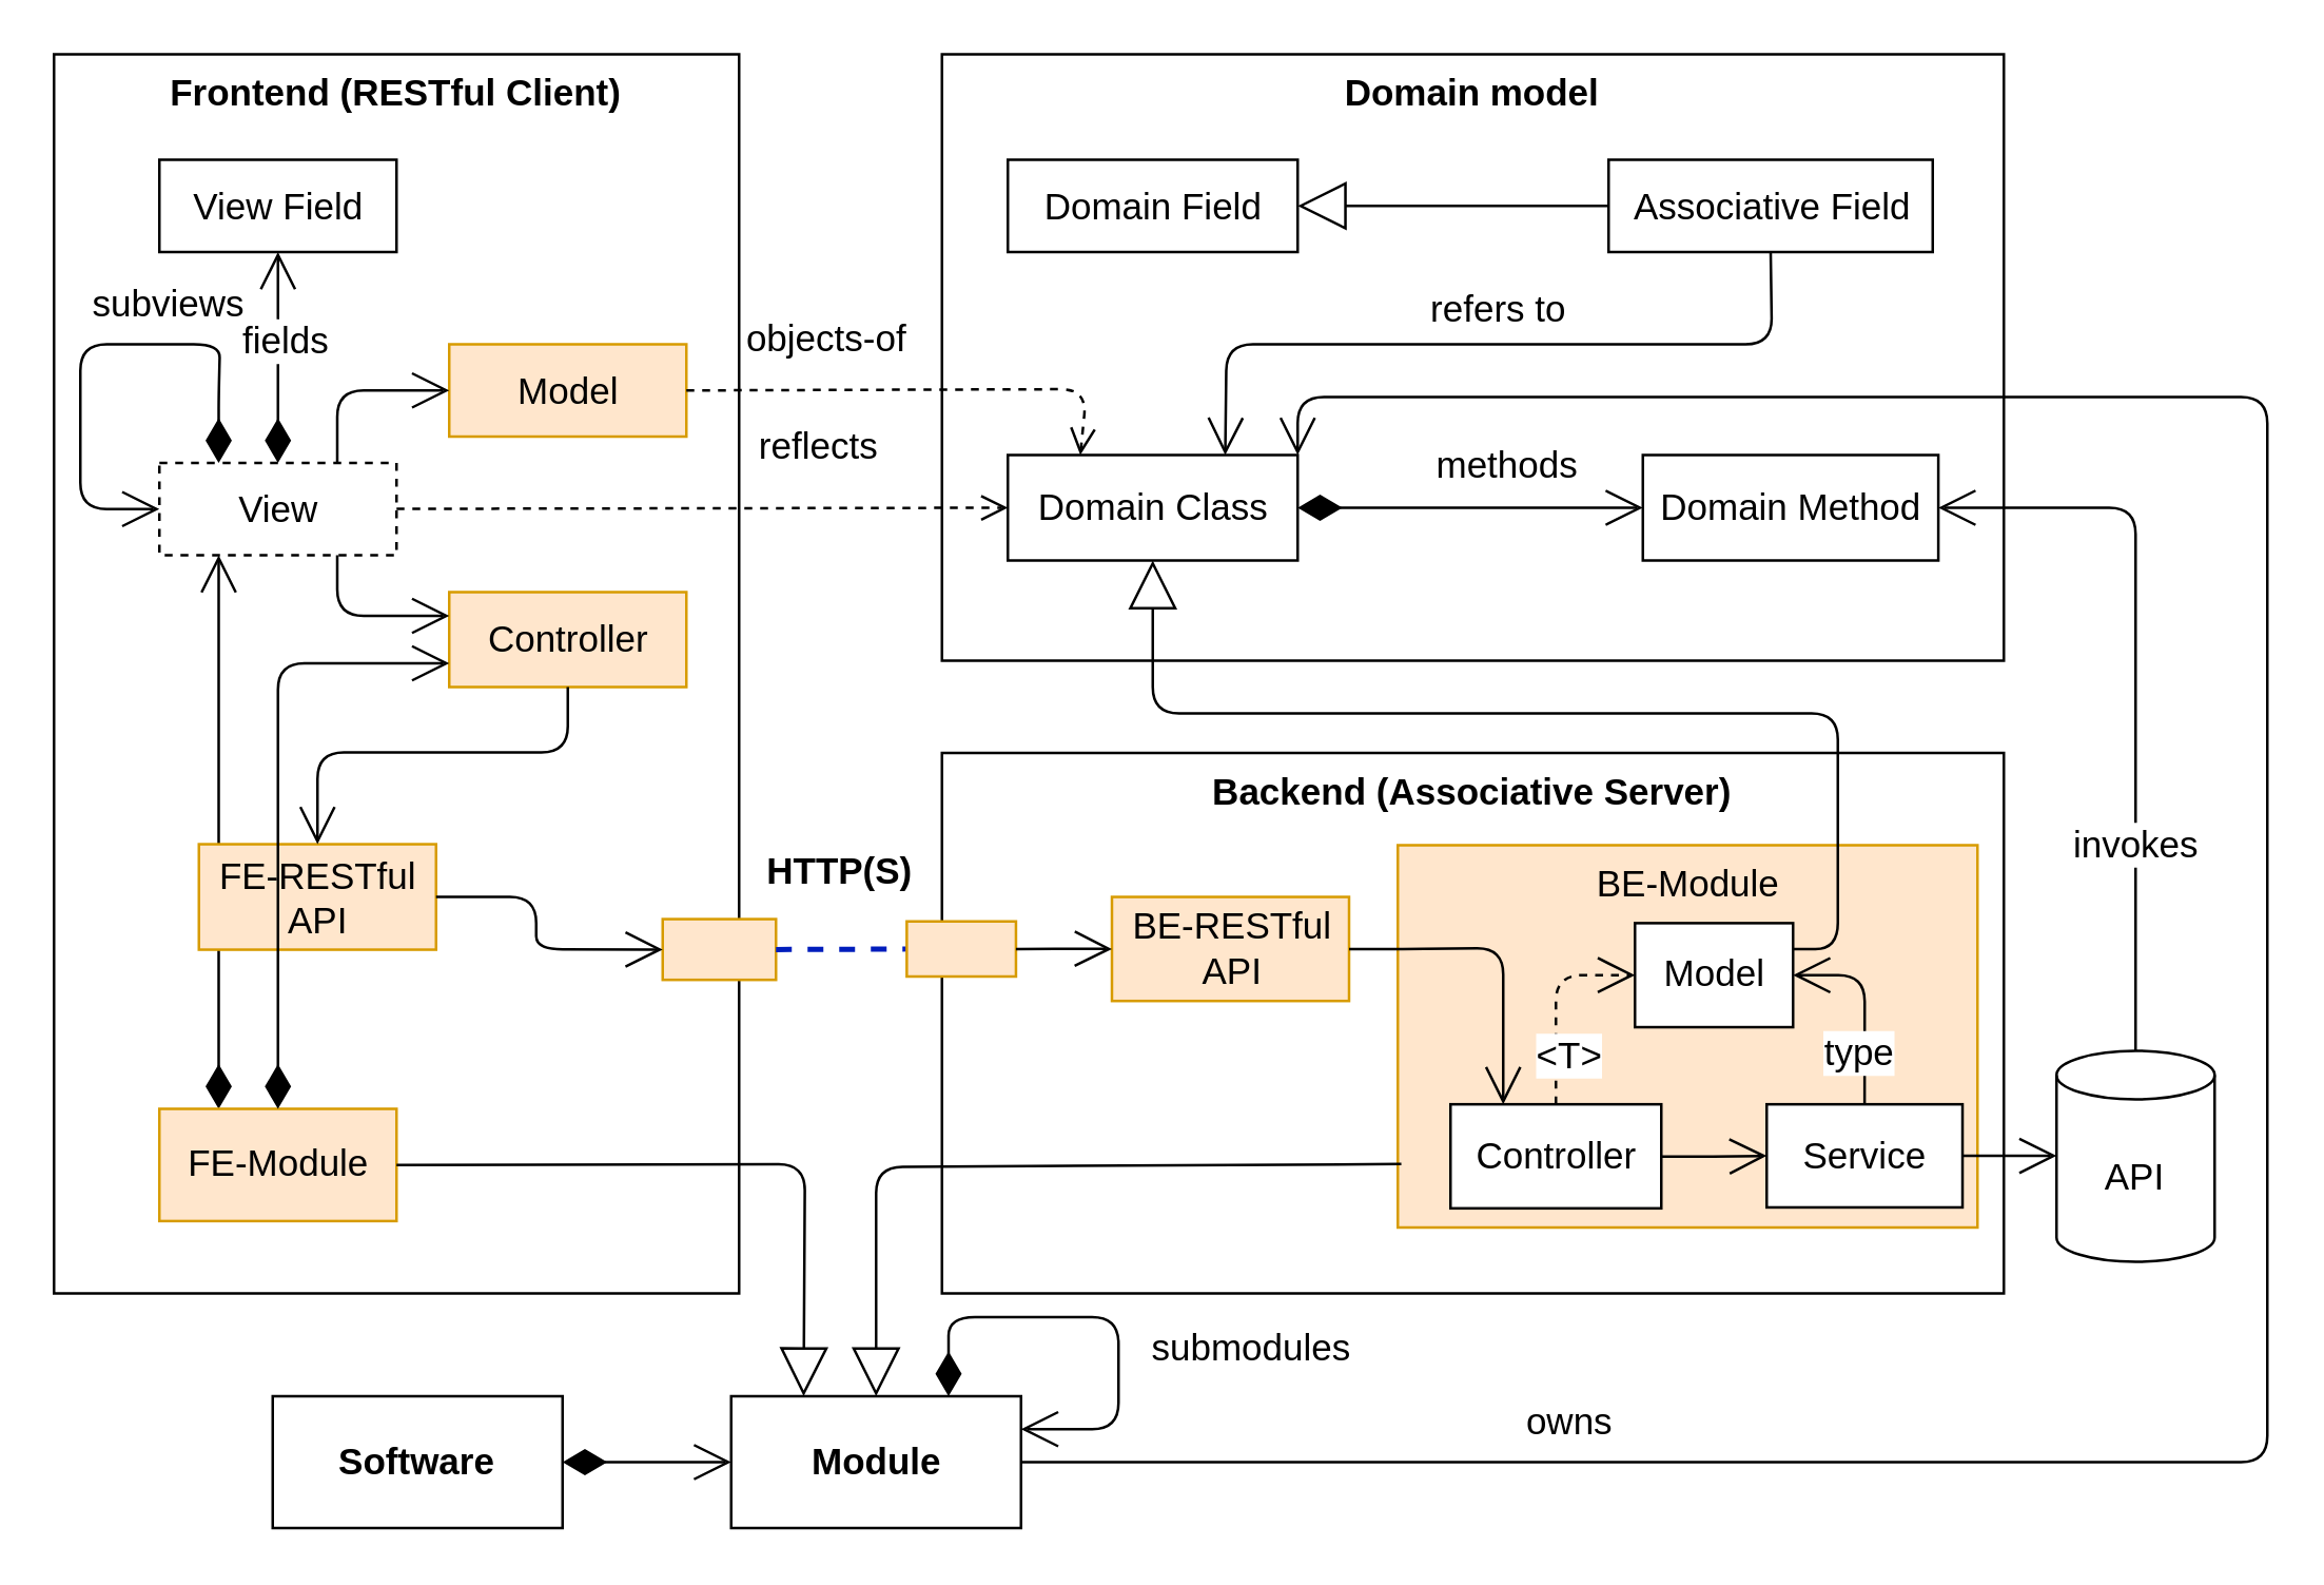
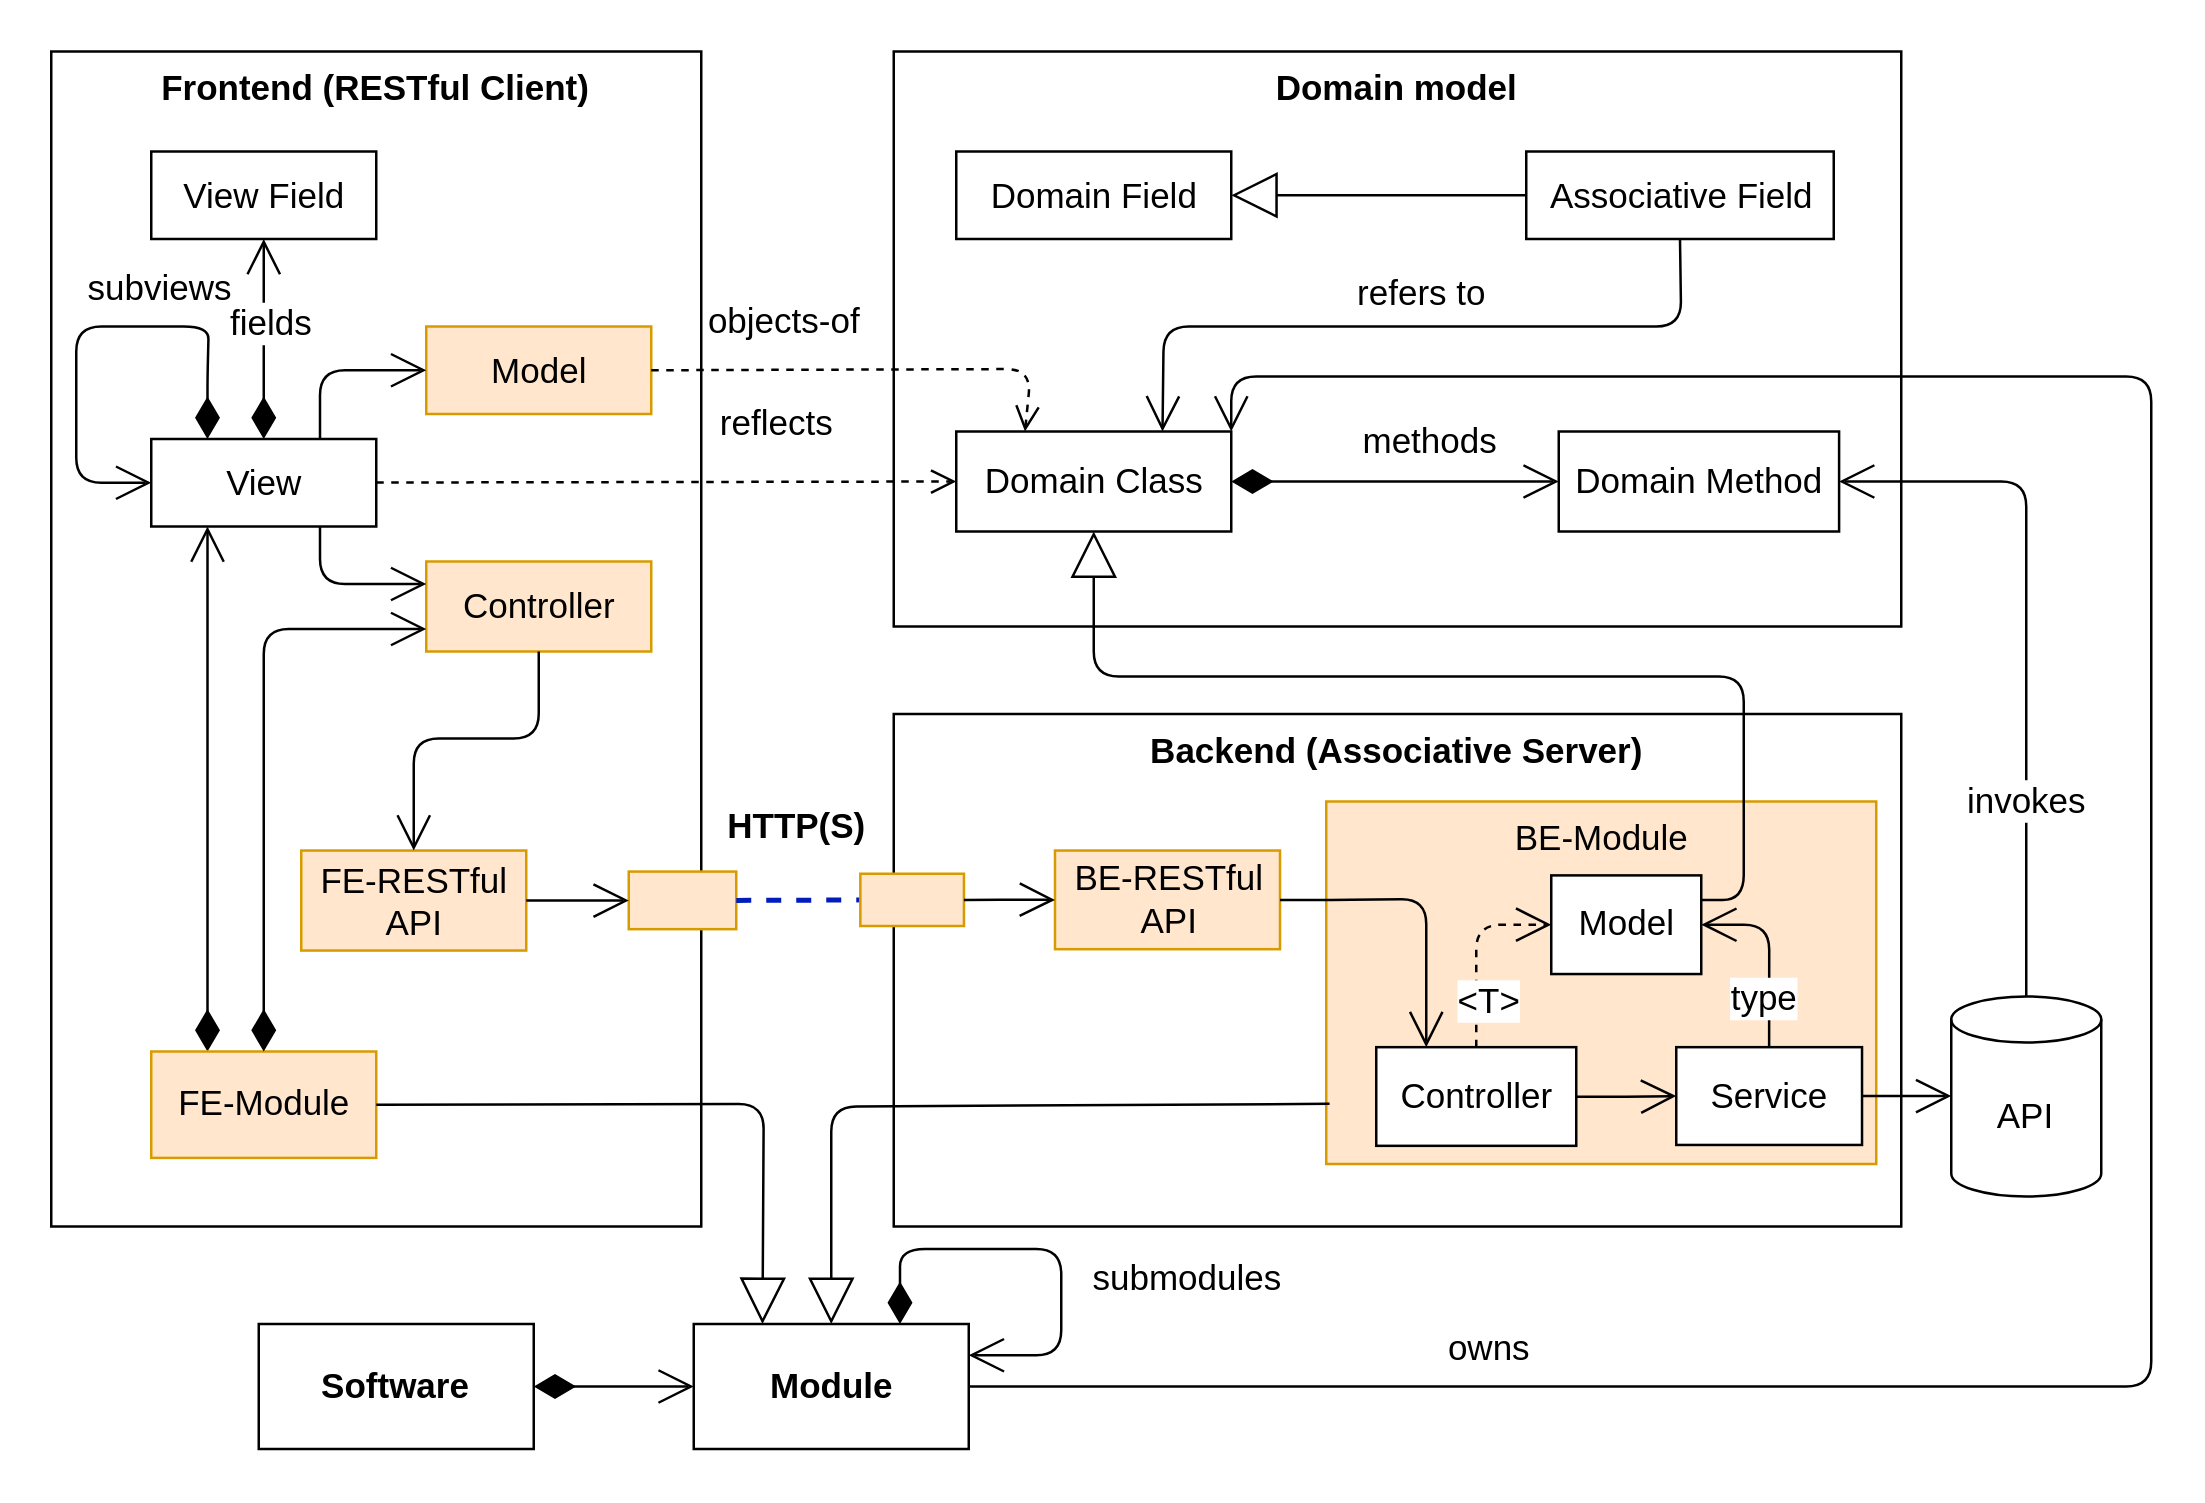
- <mxCell id="7" value="View" style="html=1;labelBackgroundColor=none;fontSize=14;dashed=1;" parent="1" vertex="1"><mxGeometry x="60" y="175" width="90" height="35" as="geometry" /></mxCell>
+ <mxCell id="7" value="View" style="html=1;labelBackgroundColor=none;fontSize=14;" parent="1" vertex="1"><mxGeometry x="60" y="175" width="90" height="35" as="geometry" /></mxCell>
- <mxCell id="29" value="FE-RESTful&lt;br&gt;API" style="html=1;labelBackgroundColor=none;fontSize=14;fillColor=#ffe6cc;strokeColor=#d79b00;" parent="1" vertex="1"><mxGeometry x="75" y="319.62" width="90" height="40" as="geometry" /></mxCell>
+ <mxCell id="29" value="FE-RESTful&lt;br&gt;API" style="html=1;labelBackgroundColor=none;fontSize=14;fillColor=#ffe6cc;strokeColor=#d79b00;" parent="1" vertex="1"><mxGeometry x="120" y="339.62" width="90" height="40" as="geometry" /></mxCell>
